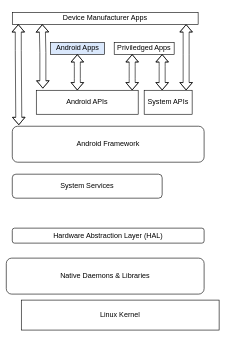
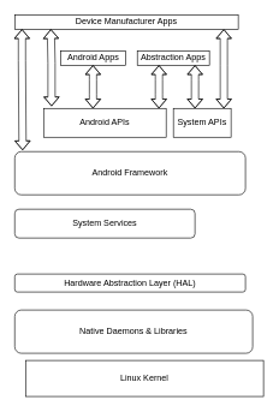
- <mxCell id="9" value="Android Apps" style="rounded=0;whiteSpace=wrap;html=1;fillColor=#dae8fc;" vertex="1" parent="1"><mxGeometry x="84" y="70" width="90" height="20" as="geometry" /></mxCell>
+ <mxCell id="9" value="Android Apps" style="rounded=0;whiteSpace=wrap;html=1;" vertex="1" parent="1"><mxGeometry x="84" y="70" width="90" height="20" as="geometry" /></mxCell>
- <mxCell id="10" value="Priviledged Apps" style="rounded=0;whiteSpace=wrap;html=1;" vertex="1" parent="1"><mxGeometry x="190" y="70" width="100" height="20" as="geometry" /></mxCell>
+ <mxCell id="10" value="Abstraction Apps" style="rounded=0;whiteSpace=wrap;html=1;" vertex="1" parent="1"><mxGeometry x="190" y="70" width="100" height="20" as="geometry" /></mxCell>
- <mxCell id="3" value="Native Daemons &amp;amp; Libraries" style="rounded=1;whiteSpace=wrap;html=1;" vertex="1" parent="1"><mxGeometry x="10" y="430" width="330" height="60" as="geometry" /></mxCell>
+ <mxCell id="3" value="Native Daemons &amp;amp; Libraries" style="rounded=1;whiteSpace=wrap;html=1;" vertex="1" parent="1"><mxGeometry x="20" y="430" width="330" height="60" as="geometry" /></mxCell>
